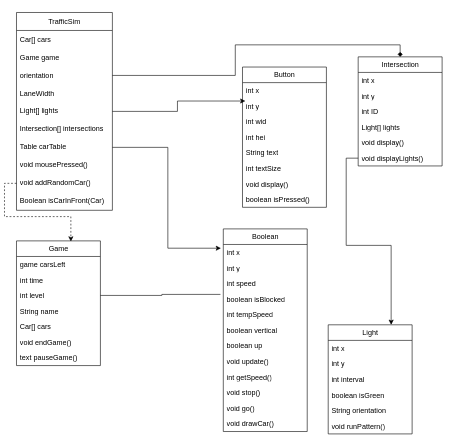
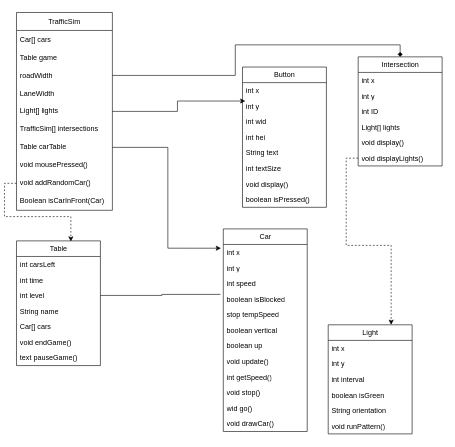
- <mxCell id="4" value="Game game" style="text;strokeColor=none;fillColor=none;align=left;verticalAlign=middle;spacingLeft=4;spacingRight=4;overflow=hidden;points=[[0,0.5],[1,0.5]];portConstraint=eastwest;rotatable=0;whiteSpace=wrap;html=1;" vertex="1" parent="2"><mxGeometry y="60" width="160" height="30" as="geometry" /></mxCell>
+ <mxCell id="4" value="Table game" style="text;strokeColor=none;fillColor=none;align=left;verticalAlign=middle;spacingLeft=4;spacingRight=4;overflow=hidden;points=[[0,0.5],[1,0.5]];portConstraint=eastwest;rotatable=0;whiteSpace=wrap;html=1;" vertex="1" parent="2"><mxGeometry y="60" width="160" height="30" as="geometry" /></mxCell>
- <mxCell id="5" value="orientation" style="text;strokeColor=none;fillColor=none;align=left;verticalAlign=middle;spacingLeft=4;spacingRight=4;overflow=hidden;points=[[0,0.5],[1,0.5]];portConstraint=eastwest;rotatable=0;whiteSpace=wrap;html=1;" vertex="1" parent="2"><mxGeometry y="90" width="160" height="30" as="geometry" /></mxCell>
+ <mxCell id="5" value="roadWidth" style="text;strokeColor=none;fillColor=none;align=left;verticalAlign=middle;spacingLeft=4;spacingRight=4;overflow=hidden;points=[[0,0.5],[1,0.5]];portConstraint=eastwest;rotatable=0;whiteSpace=wrap;html=1;" vertex="1" parent="2"><mxGeometry y="90" width="160" height="30" as="geometry" /></mxCell>
- <mxCell id="8" value="Intersection[] intersections" style="text;strokeColor=none;fillColor=none;align=left;verticalAlign=middle;spacingLeft=4;spacingRight=4;overflow=hidden;points=[[0,0.5],[1,0.5]];portConstraint=eastwest;rotatable=0;whiteSpace=wrap;html=1;" vertex="1" parent="2"><mxGeometry y="180" width="160" height="30" as="geometry" /></mxCell>
+ <mxCell id="8" value="TrafficSim[] intersections" style="text;strokeColor=none;fillColor=none;align=left;verticalAlign=middle;spacingLeft=4;spacingRight=4;overflow=hidden;points=[[0,0.5],[1,0.5]];portConstraint=eastwest;rotatable=0;whiteSpace=wrap;html=1;" vertex="1" parent="2"><mxGeometry y="180" width="160" height="30" as="geometry" /></mxCell>
- <mxCell id="22" value="Boolean" style="swimlane;fontStyle=0;childLayout=stackLayout;horizontal=1;startSize=26;fillColor=none;horizontalStack=0;resizeParent=1;resizeParentMax=0;resizeLast=0;collapsible=1;marginBottom=0;html=1;" vertex="1" parent="1"><mxGeometry x="365" y="381" width="140" height="338" as="geometry" /></mxCell>
+ <mxCell id="22" value="Car" style="swimlane;fontStyle=0;childLayout=stackLayout;horizontal=1;startSize=26;fillColor=none;horizontalStack=0;resizeParent=1;resizeParentMax=0;resizeLast=0;collapsible=1;marginBottom=0;html=1;" vertex="1" parent="1"><mxGeometry x="365" y="381" width="140" height="338" as="geometry" /></mxCell>
- <mxCell id="58" style="edgeStyle=orthogonalEdgeStyle;rounded=0;orthogonalLoop=1;jettySize=auto;html=1;entryX=0.75;entryY=0;entryDx=0;entryDy=0;" edge="1" parent="1" source="49" target="50"><mxGeometry relative="1" as="geometry" /></mxCell>
+ <mxCell id="58" style="edgeStyle=orthogonalEdgeStyle;rounded=0;orthogonalLoop=1;jettySize=auto;html=1;entryX=0.75;entryY=0;entryDx=0;entryDy=0;dashed=1;" edge="1" parent="1" source="49" target="50"><mxGeometry relative="1" as="geometry" /></mxCell>
- <mxCell id="35" value="Game" style="swimlane;fontStyle=0;childLayout=stackLayout;horizontal=1;startSize=26;fillColor=none;horizontalStack=0;resizeParent=1;resizeParentMax=0;resizeLast=0;collapsible=1;marginBottom=0;html=1;" vertex="1" parent="1"><mxGeometry x="20" y="401" width="140" height="208" as="geometry" /></mxCell>
+ <mxCell id="35" value="Table" style="swimlane;fontStyle=0;childLayout=stackLayout;horizontal=1;startSize=26;fillColor=none;horizontalStack=0;resizeParent=1;resizeParentMax=0;resizeLast=0;collapsible=1;marginBottom=0;html=1;" vertex="1" parent="1"><mxGeometry x="20" y="401" width="140" height="208" as="geometry" /></mxCell>
- <mxCell id="36" value="game carsLeft" style="text;strokeColor=none;fillColor=none;align=left;verticalAlign=top;spacingLeft=4;spacingRight=4;overflow=hidden;rotatable=0;points=[[0,0.5],[1,0.5]];portConstraint=eastwest;whiteSpace=wrap;html=1;" vertex="1" parent="35"><mxGeometry y="26" width="140" height="26" as="geometry" /></mxCell>
+ <mxCell id="36" value="int carsLeft" style="text;strokeColor=none;fillColor=none;align=left;verticalAlign=top;spacingLeft=4;spacingRight=4;overflow=hidden;rotatable=0;points=[[0,0.5],[1,0.5]];portConstraint=eastwest;whiteSpace=wrap;html=1;" vertex="1" parent="35"><mxGeometry y="26" width="140" height="26" as="geometry" /></mxCell>
- <mxCell id="27" value="int tempSpeed" style="text;strokeColor=none;fillColor=none;align=left;verticalAlign=top;spacingLeft=4;spacingRight=4;overflow=hidden;rotatable=0;points=[[0,0.5],[1,0.5]];portConstraint=eastwest;whiteSpace=wrap;html=1;" vertex="1" parent="22"><mxGeometry y="130" width="140" height="26" as="geometry" /></mxCell>
+ <mxCell id="27" value="stop tempSpeed" style="text;strokeColor=none;fillColor=none;align=left;verticalAlign=top;spacingLeft=4;spacingRight=4;overflow=hidden;rotatable=0;points=[[0,0.5],[1,0.5]];portConstraint=eastwest;whiteSpace=wrap;html=1;" vertex="1" parent="22"><mxGeometry y="130" width="140" height="26" as="geometry" /></mxCell>
- <mxCell id="33" value="void go()" style="text;strokeColor=none;fillColor=none;align=left;verticalAlign=top;spacingLeft=4;spacingRight=4;overflow=hidden;rotatable=0;points=[[0,0.5],[1,0.5]];portConstraint=eastwest;whiteSpace=wrap;html=1;" vertex="1" parent="22"><mxGeometry y="286" width="140" height="26" as="geometry" /></mxCell>
+ <mxCell id="33" value="wid go()" style="text;strokeColor=none;fillColor=none;align=left;verticalAlign=top;spacingLeft=4;spacingRight=4;overflow=hidden;rotatable=0;points=[[0,0.5],[1,0.5]];portConstraint=eastwest;whiteSpace=wrap;html=1;" vertex="1" parent="22"><mxGeometry y="286" width="140" height="26" as="geometry" /></mxCell>
